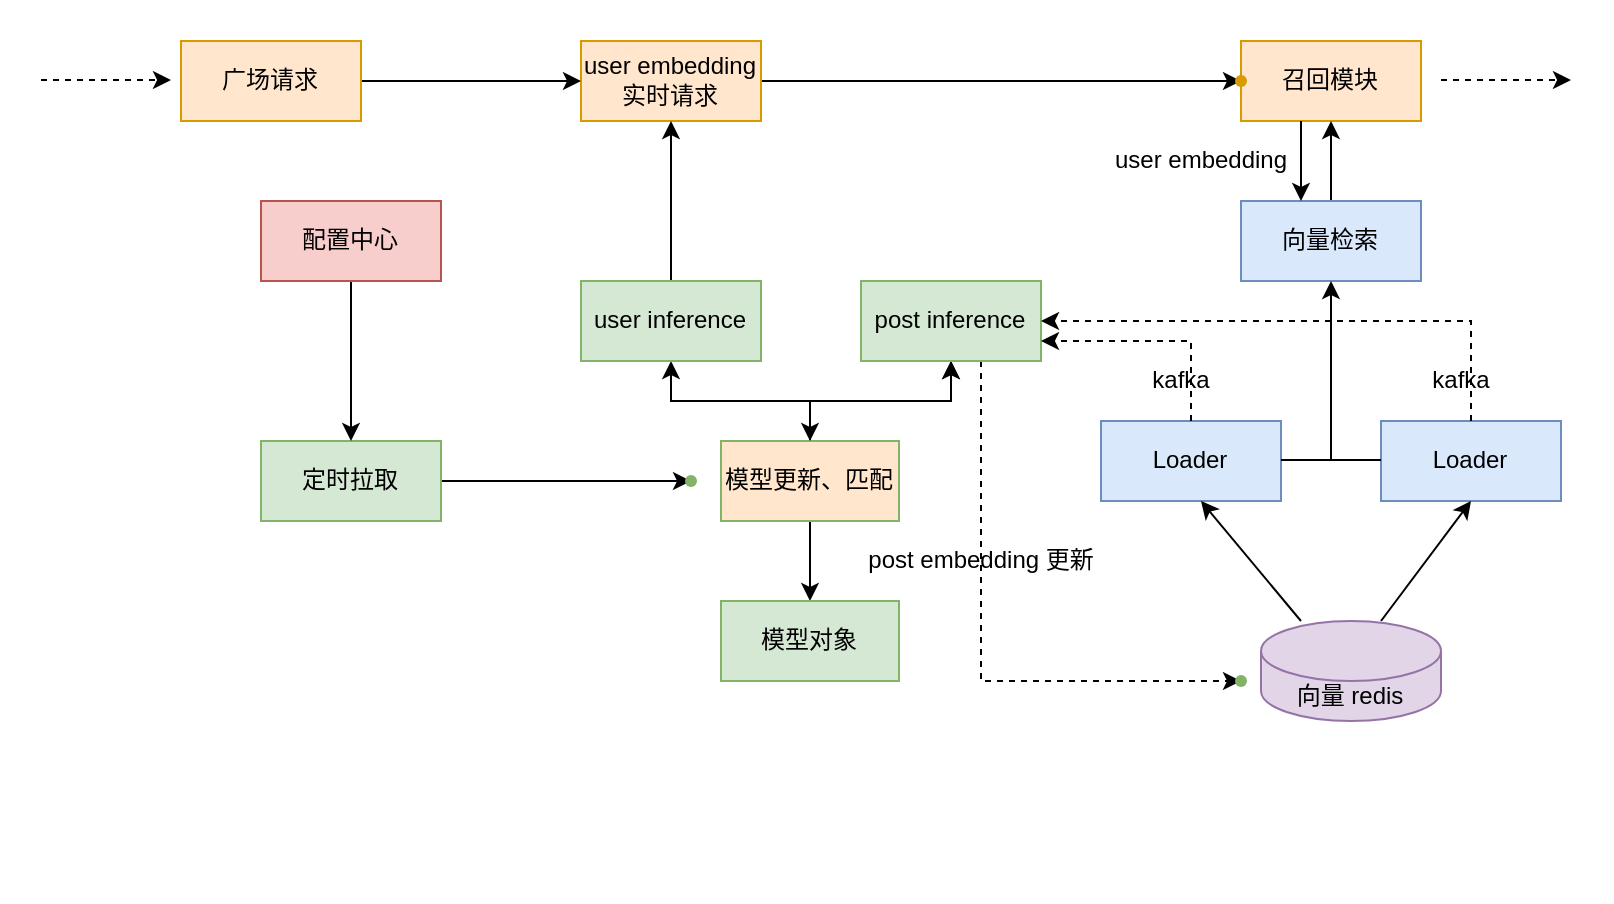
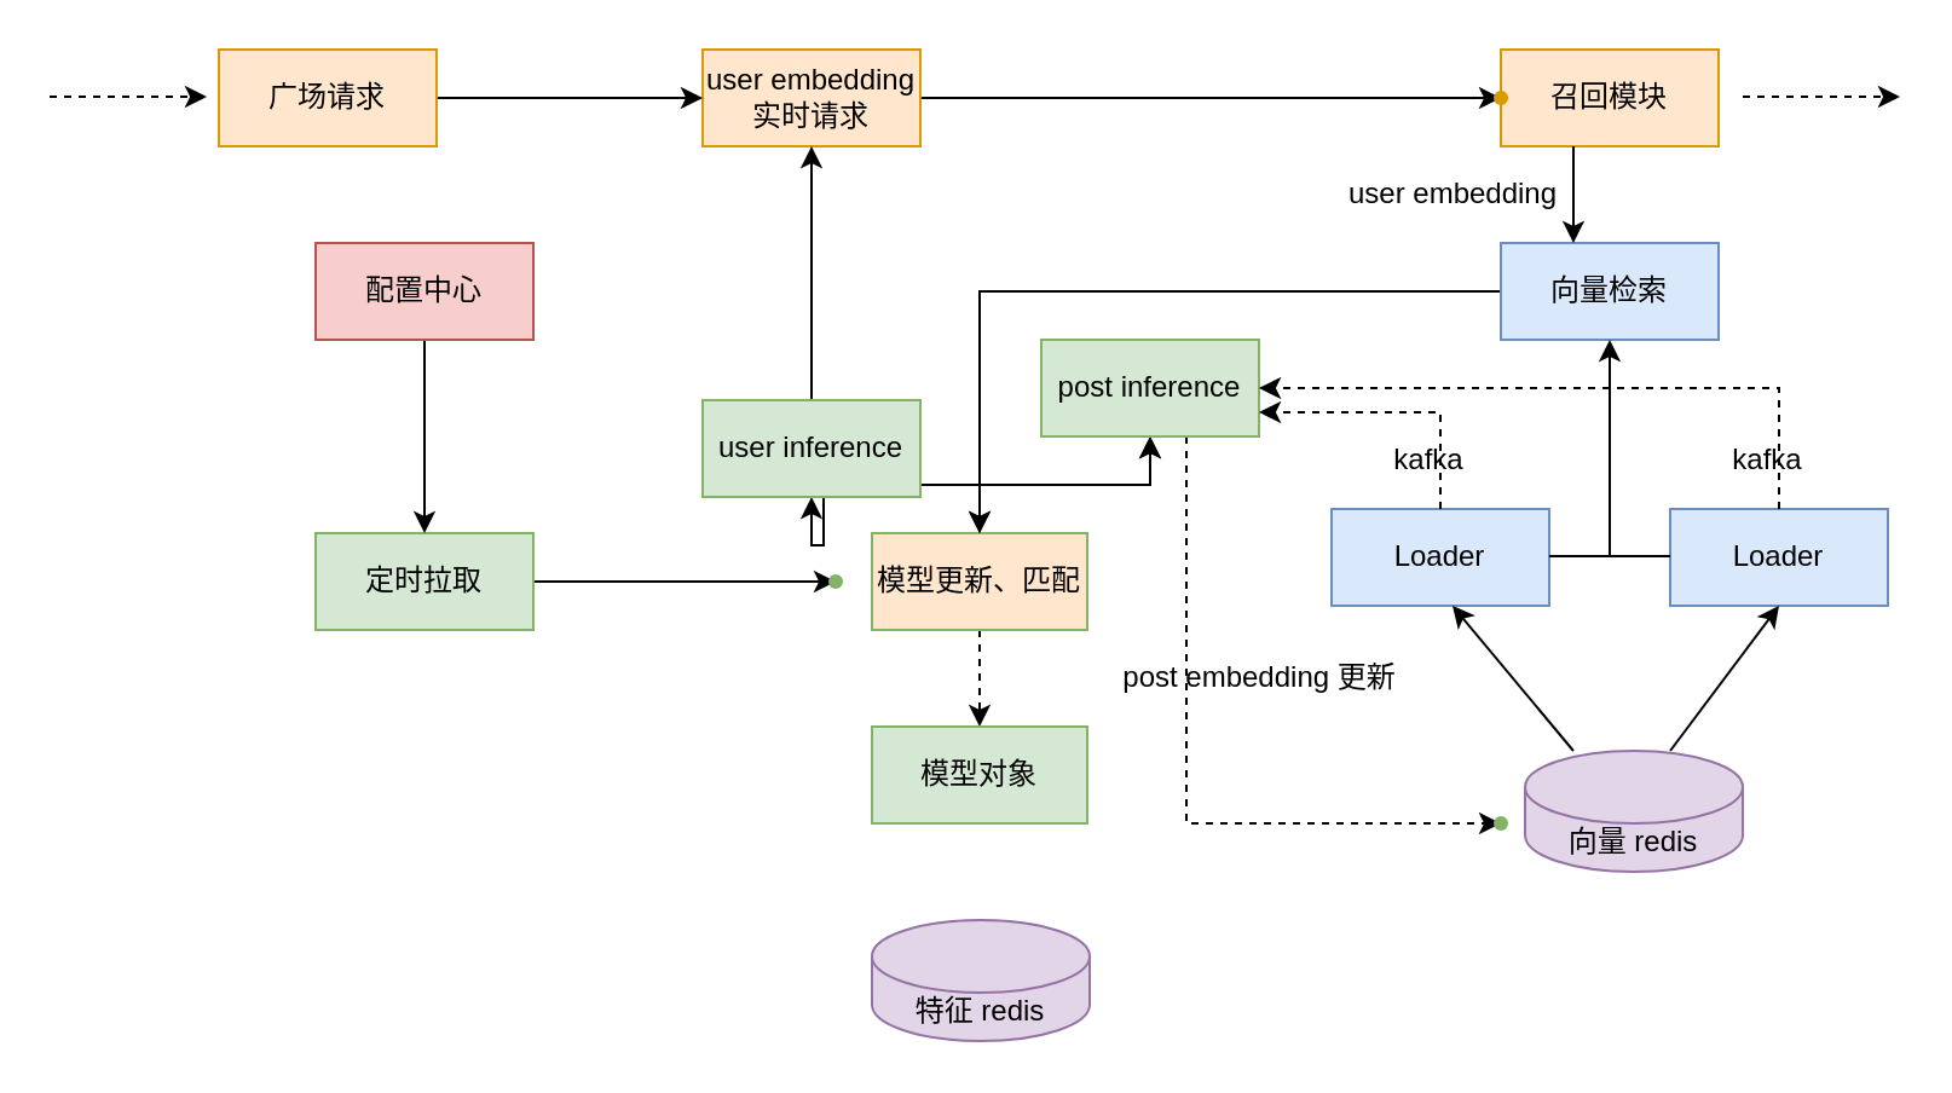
- <mxCell id="28" value="" style="edgeStyle=orthogonalEdgeStyle;rounded=0;orthogonalLoop=1;jettySize=auto;html=1;" edge="1" parent="1" source="29" target="21"><mxGeometry relative="1" as="geometry" /></mxCell>
+ <mxCell id="28" value="" style="edgeStyle=orthogonalEdgeStyle;rounded=0;orthogonalLoop=1;jettySize=auto;html=1;" edge="1" parent="1" source="29" target="8"><mxGeometry relative="1" as="geometry" /></mxCell>
- <mxCell id="10" value="user inference" style="rounded=0;whiteSpace=wrap;html=1;fillColor=#d5e8d4;strokeColor=#82b366;" vertex="1" parent="1"><mxGeometry x="290" y="140" width="90" height="40" as="geometry" /></mxCell>
+ <mxCell id="10" value="user inference" style="rounded=0;whiteSpace=wrap;html=1;fillColor=#d5e8d4;strokeColor=#82b366;" vertex="1" parent="1"><mxGeometry x="290" y="165" width="90" height="40" as="geometry" /></mxCell>
- <mxCell id="7" value="" style="edgeStyle=orthogonalEdgeStyle;rounded=0;orthogonalLoop=1;jettySize=auto;html=1;" edge="1" parent="1" source="8" target="43"><mxGeometry relative="1" as="geometry" /></mxCell>
+ <mxCell id="7" value="" style="edgeStyle=orthogonalEdgeStyle;rounded=0;orthogonalLoop=1;jettySize=auto;html=1;dashed=1;" edge="1" parent="1" source="8" target="43"><mxGeometry relative="1" as="geometry" /></mxCell>
- <mxCell id="42" value="post embedding 更新" style="text;html=1;resizable=0;autosize=1;align=center;verticalAlign=middle;points=[];fillColor=none;strokeColor=none;rounded=0;" vertex="1" parent="1"><mxGeometry x="425" y="270" width="130" height="20" as="geometry" /></mxCell>
+ <mxCell id="42" value="post embedding 更新" style="text;html=1;resizable=0;autosize=1;align=center;verticalAlign=middle;points=[];fillColor=none;strokeColor=none;rounded=0;" vertex="1" parent="1"><mxGeometry x="455" y="270" width="130" height="20" as="geometry" /></mxCell>
+ <mxCell id="18" value="特征 redis" style="shape=cylinder3;whiteSpace=wrap;html=1;boundedLbl=1;backgroundOutline=1;size=15;fillColor=#e1d5e7;strokeColor=#9673a6;" vertex="1" parent="1"><mxGeometry x="360" y="380" width="90" height="50" as="geometry" /></mxCell>
